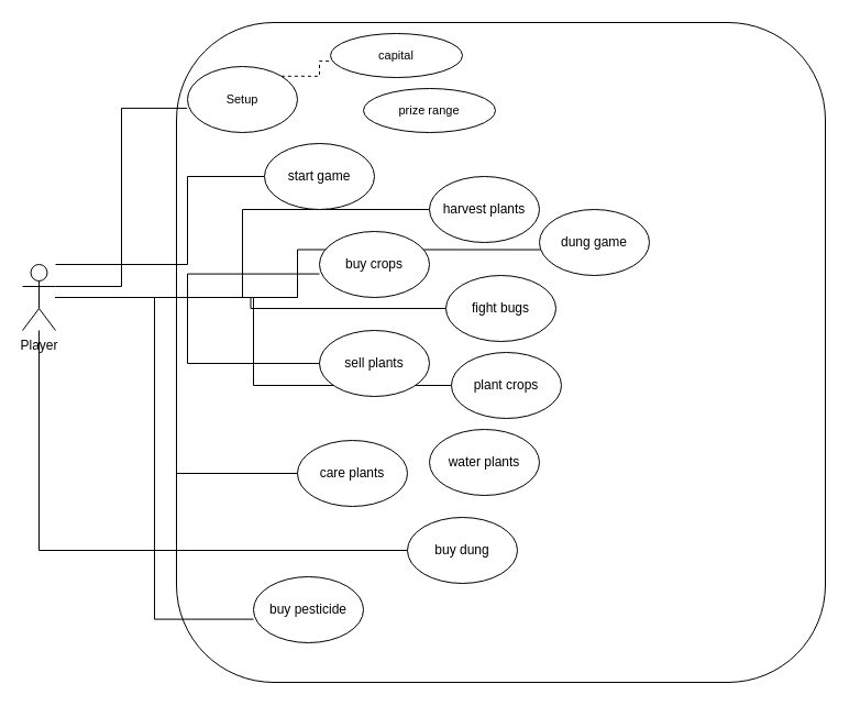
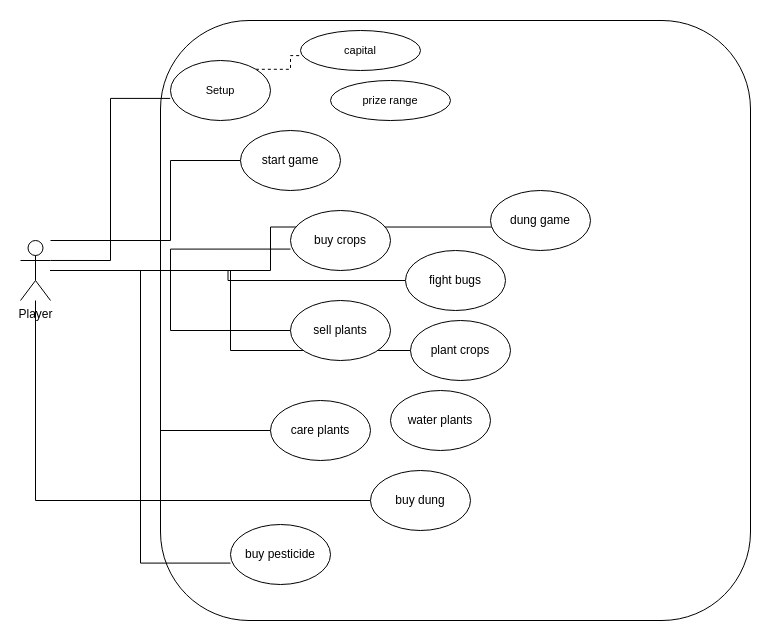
- <mxCell id="28" value="harvest plants" style="ellipse;whiteSpace=wrap;html=1;" vertex="1" parent="1"><mxGeometry x="390" y="160" width="100" height="60" as="geometry" /></mxCell>
- <mxCell id="10" style="edgeStyle=orthogonalEdgeStyle;rounded=0;orthogonalLoop=1;jettySize=auto;html=1;entryX=0;entryY=0.5;entryDx=0;entryDy=0;fontSize=11;endArrow=none;endFill=0;" edge="1" parent="1" source="13" target="28"><mxGeometry relative="1" as="geometry" /></mxCell>
